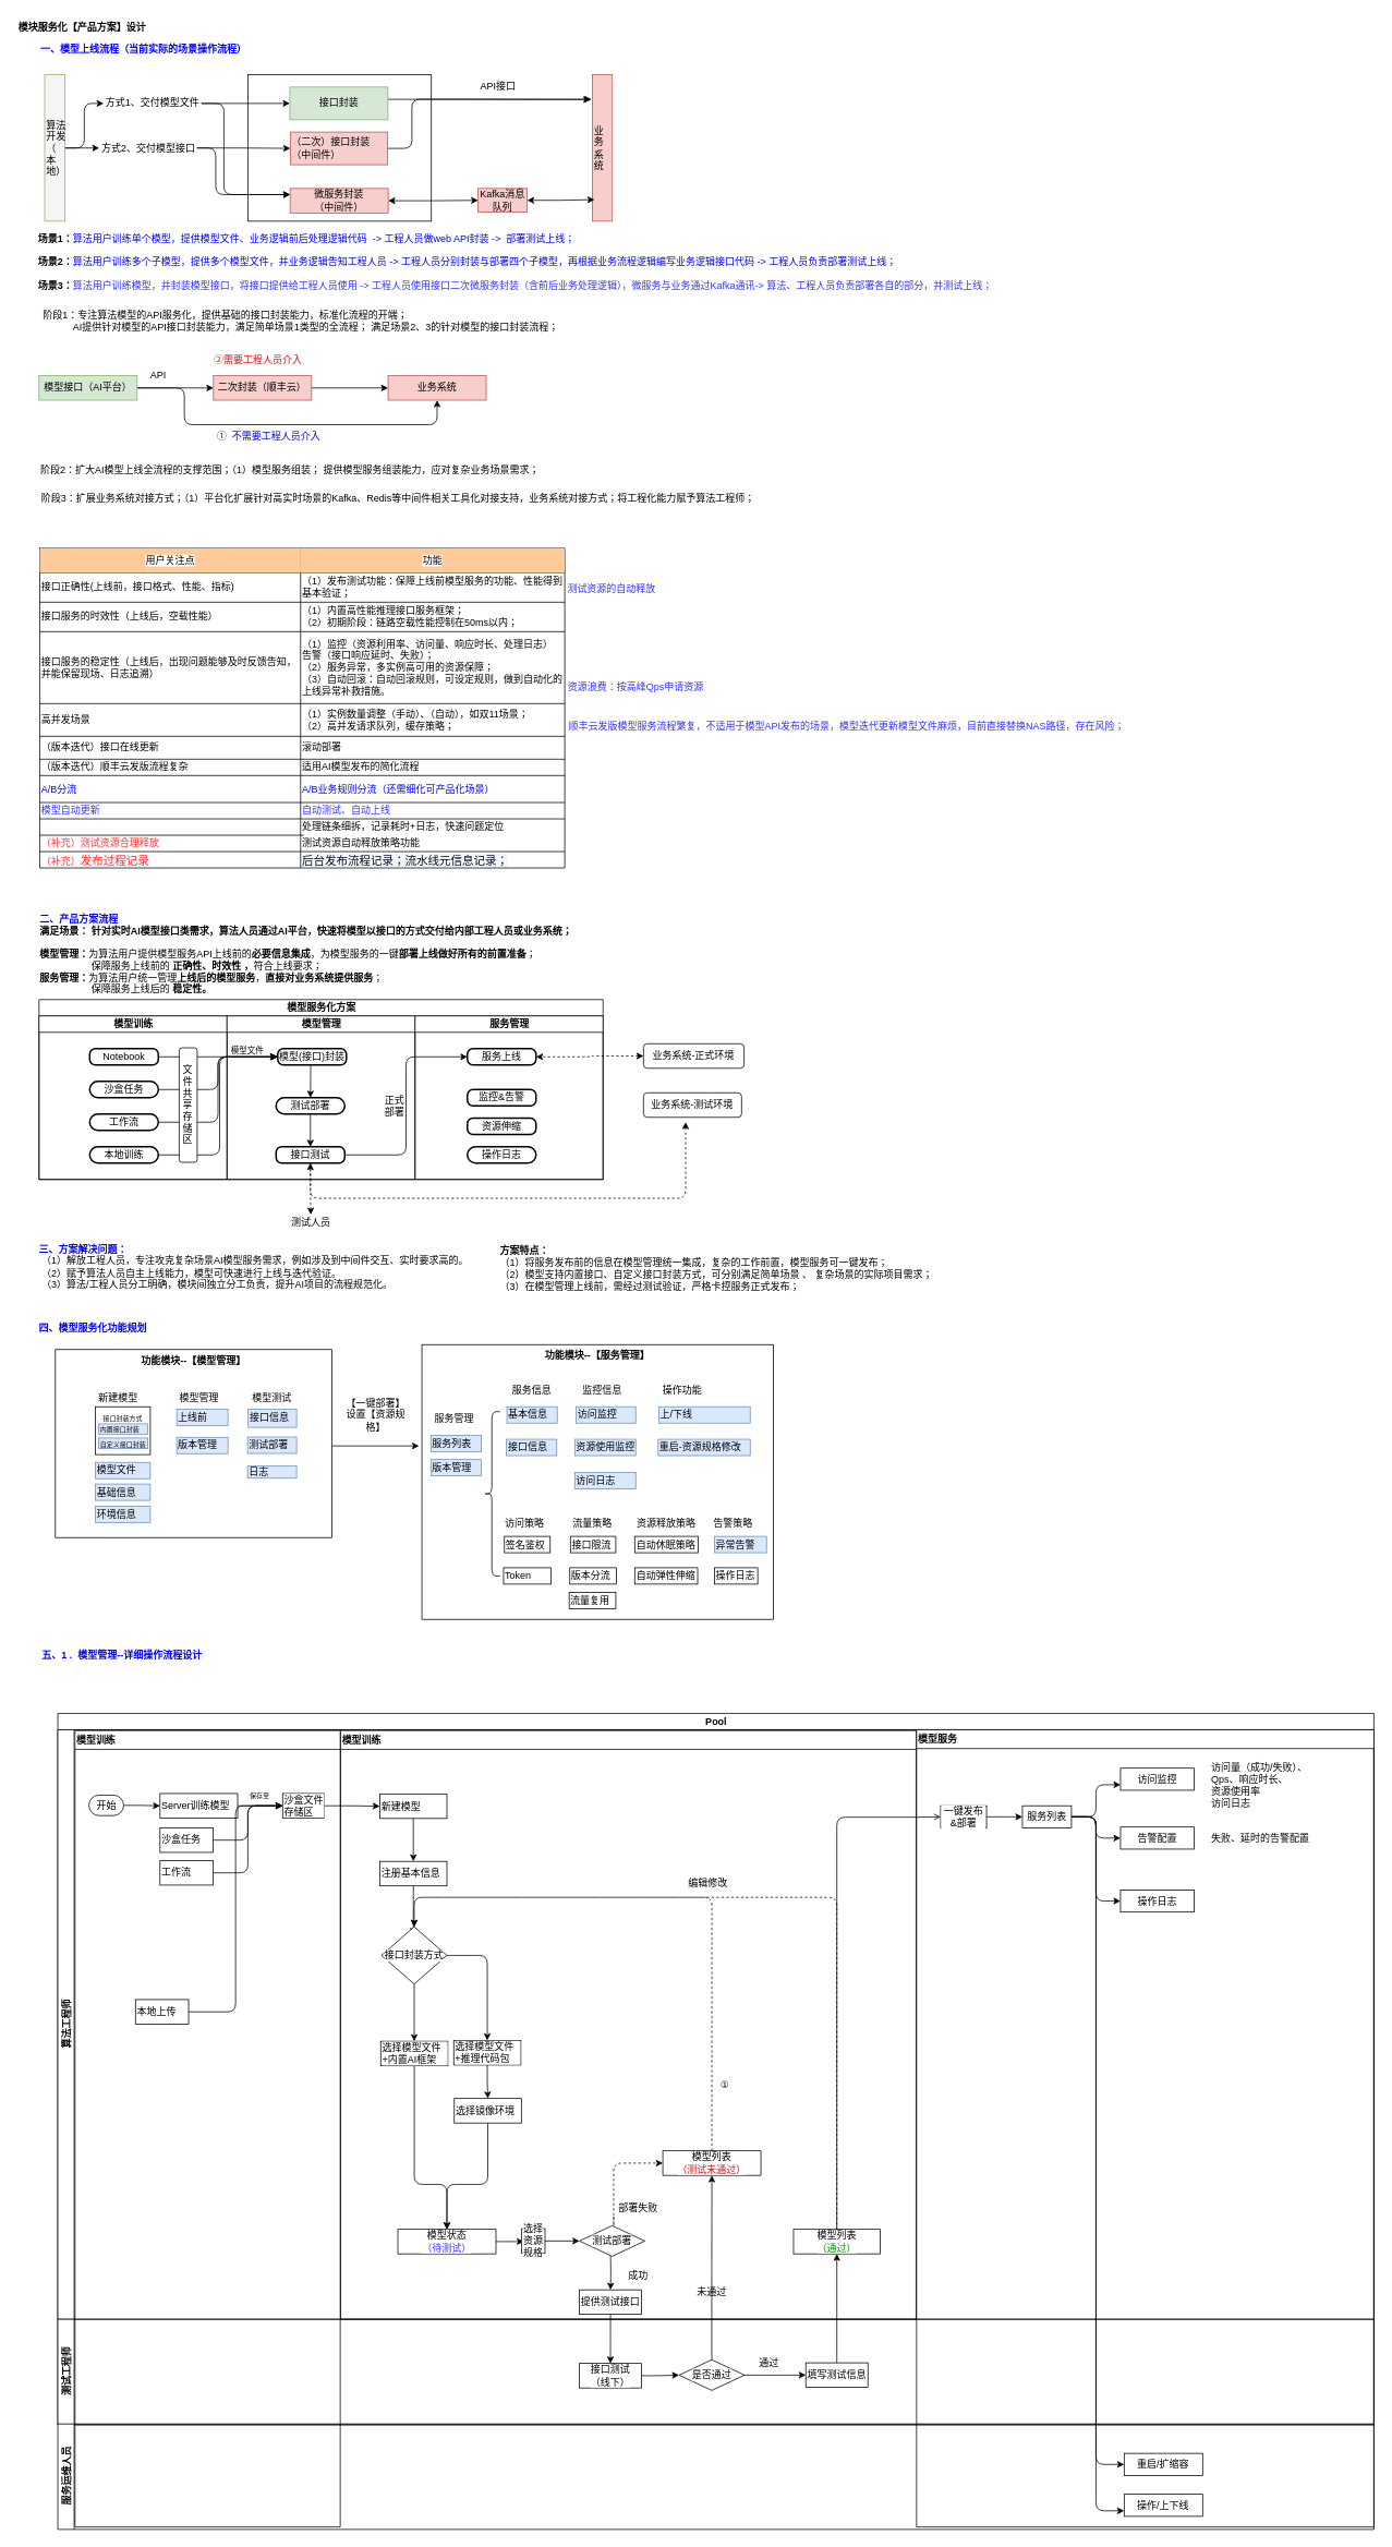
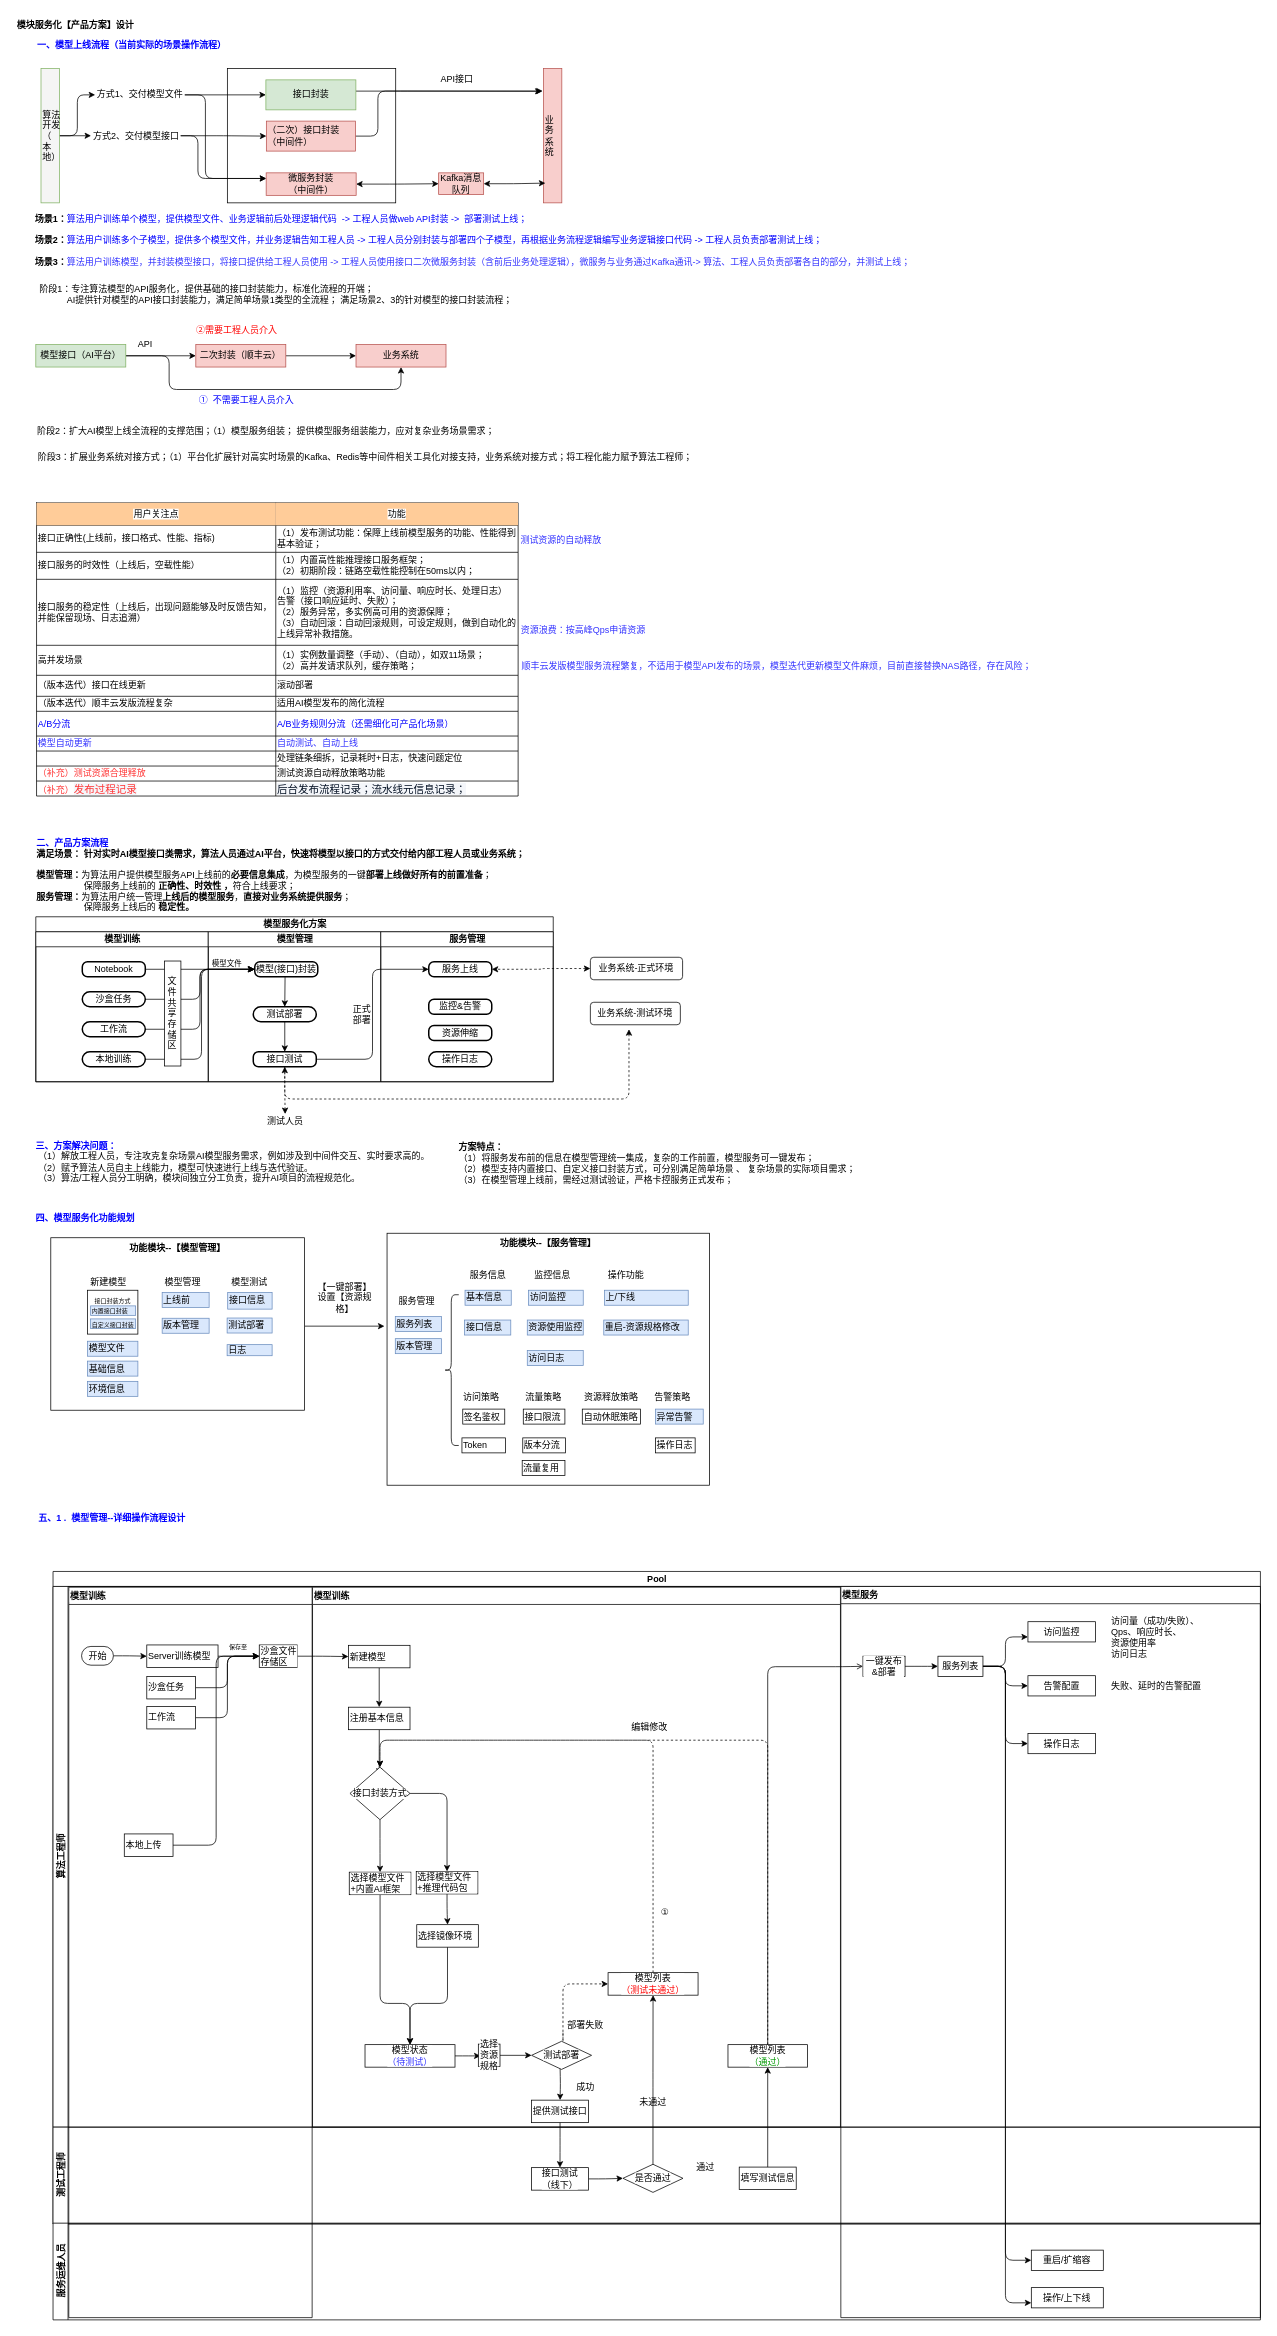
- <mxCell id="75" value="文件共享存储区" style="whiteSpace=wrap;html=1;sketch=0;rounded=1;" vertex="1" parent="1"><mxGeometry x="218.31" y="1281" width="22" height="140" as="geometry" /></mxCell>
+ <mxCell id="75" value="文件共享存储区" style="rounded=0;whiteSpace=wrap;html=1;sketch=0;" vertex="1" parent="1"><mxGeometry x="218.31" y="1281" width="22" height="140" as="geometry" /></mxCell>
- <mxCell id="19" value="自动弹性伸缩" style="rounded=0;whiteSpace=wrap;html=1;fillColor=none;align=left;" vertex="1" parent="1"><mxGeometry x="775.54" y="1916.88" width="77" height="20" as="geometry" /></mxCell>
- <mxCell id="205" style="edgeStyle=orthogonalEdgeStyle;curved=0;rounded=1;sketch=0;orthogonalLoop=1;jettySize=auto;html=1;entryX=0;entryY=0.5;entryDx=0;entryDy=0;fontColor=none;" edge="1" parent="202" source="206" target="208"><mxGeometry relative="1" as="geometry" /></mxCell>
